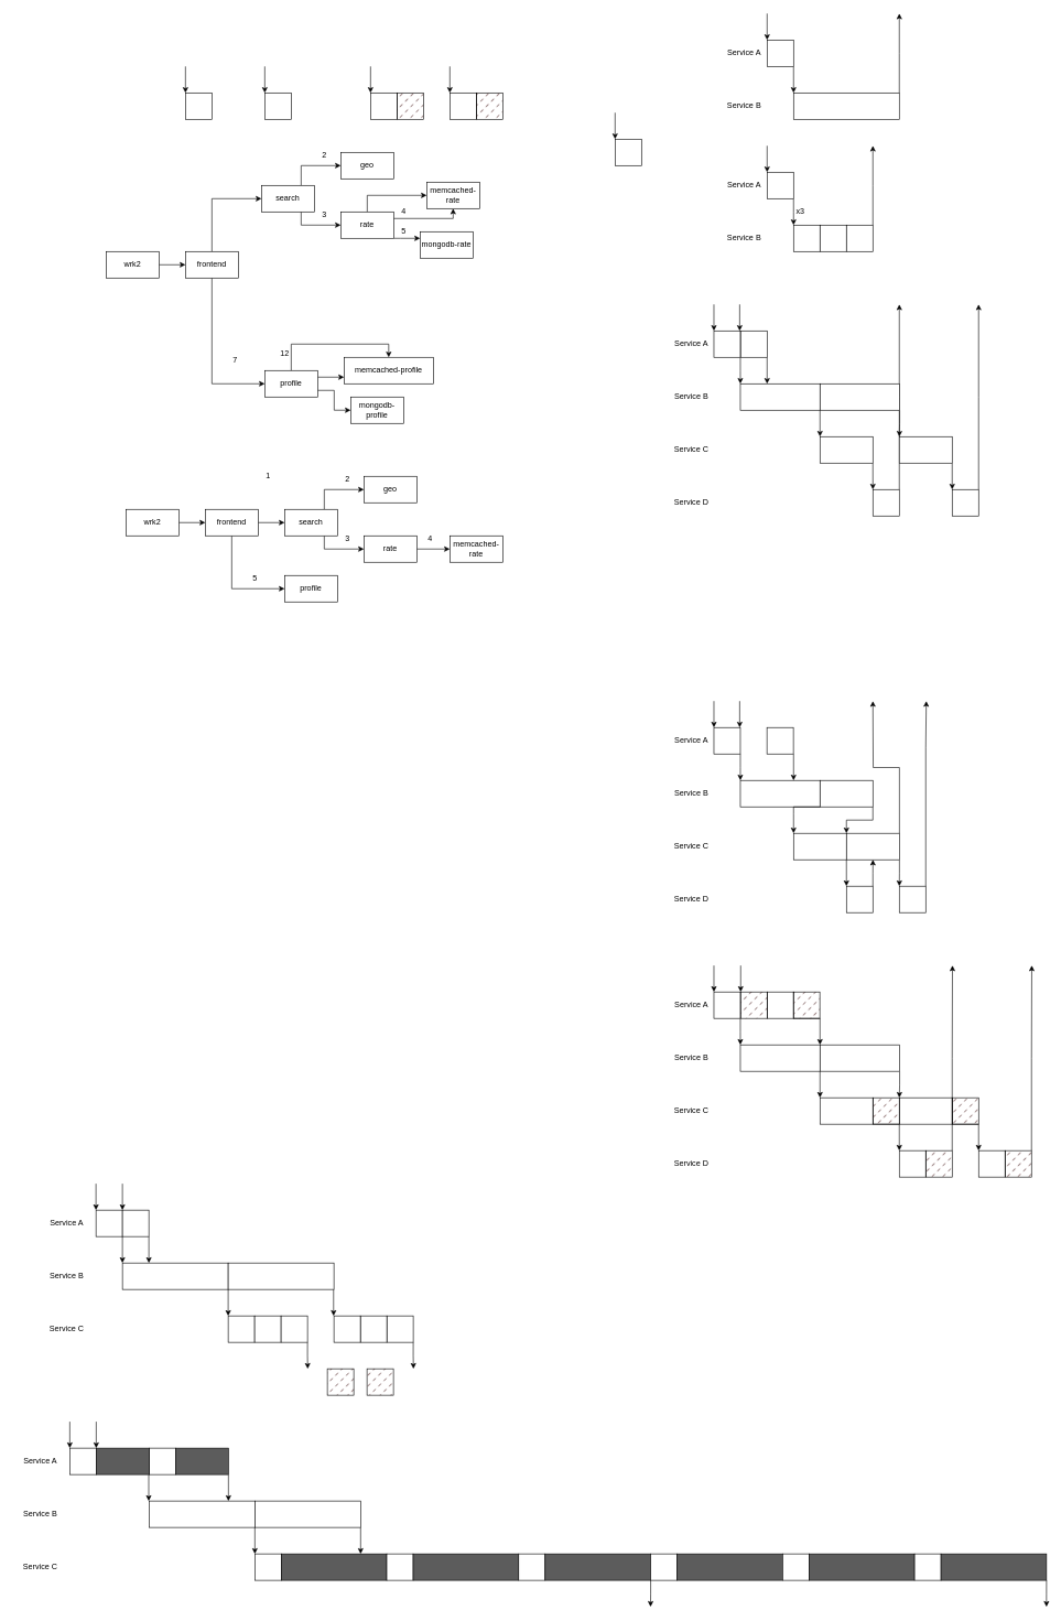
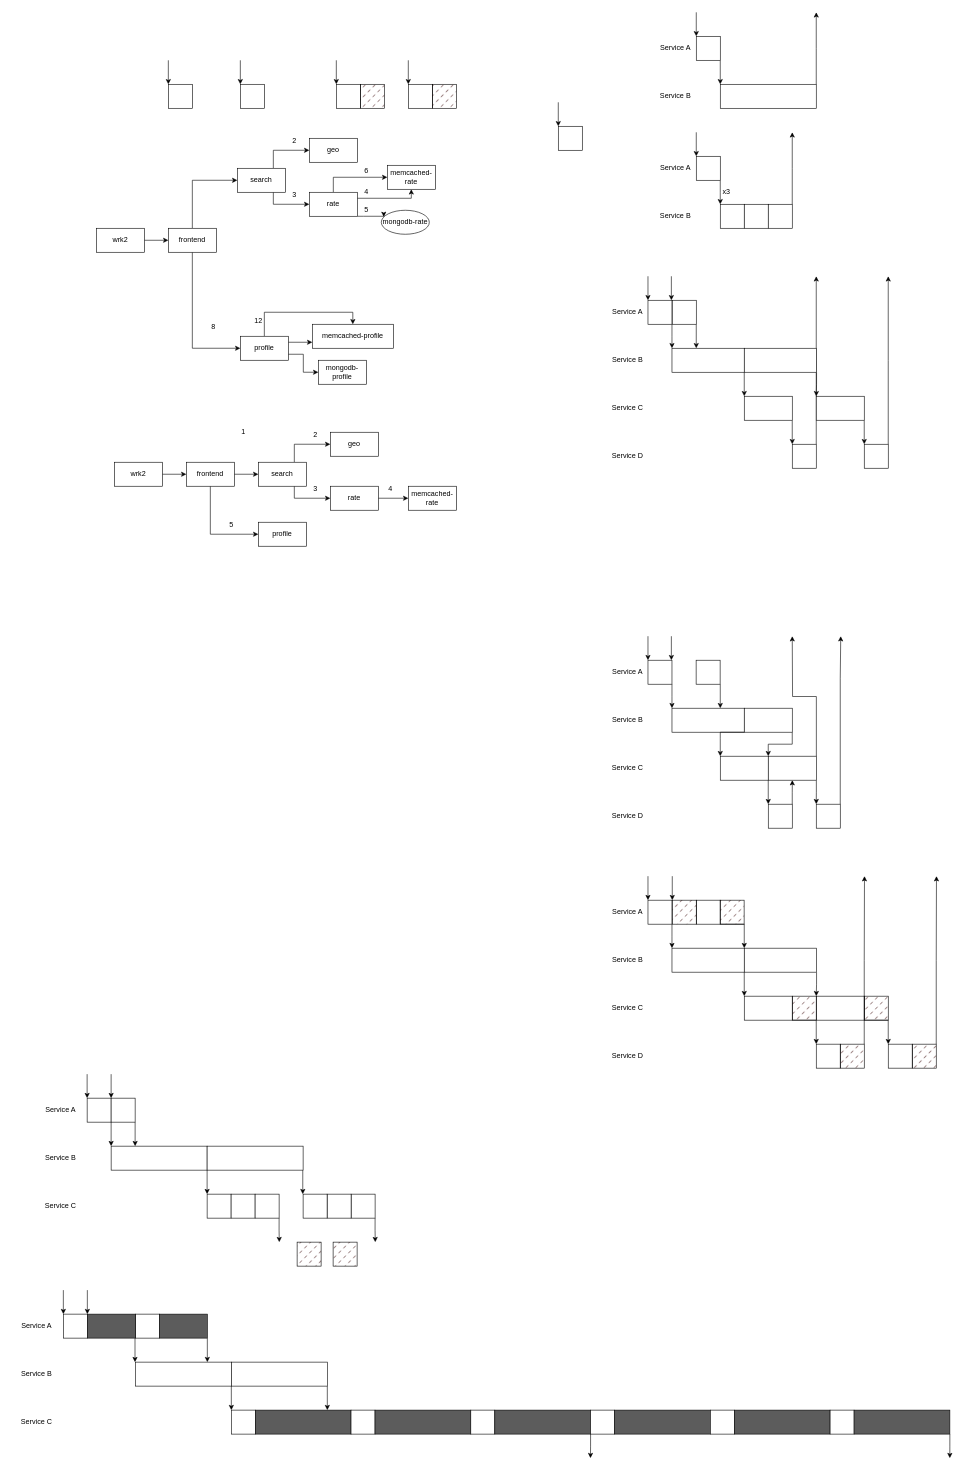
+ <mxCell id="38" value="6" style="text;html=1;align=center;verticalAlign=middle;resizable=0;points=[];autosize=1;strokeColor=none;fillColor=none;" parent="1" vertex="1"><mxGeometry x="595" y="270" width="30" height="30" as="geometry" /></mxCell>
- <mxCell id="30" value="mongodb-rate" style="rounded=0;whiteSpace=wrap;html=1;" parent="1" vertex="1"><mxGeometry x="635" y="350" width="80" height="40" as="geometry" /></mxCell>
+ <mxCell id="30" value="mongodb-rate" style="ellipse;whiteSpace=wrap;html=1;" parent="1" vertex="1"><mxGeometry x="635" y="350" width="80" height="40" as="geometry" /></mxCell>
- <mxCell id="37" value="7" style="text;html=1;align=center;verticalAlign=middle;resizable=0;points=[];autosize=1;strokeColor=none;fillColor=none;" parent="1" vertex="1"><mxGeometry x="340" y="530" width="30" height="30" as="geometry" /></mxCell>
+ <mxCell id="37" value="8" style="text;html=1;align=center;verticalAlign=middle;resizable=0;points=[];autosize=1;strokeColor=none;fillColor=none;" parent="1" vertex="1"><mxGeometry x="340" y="530" width="30" height="30" as="geometry" /></mxCell>
